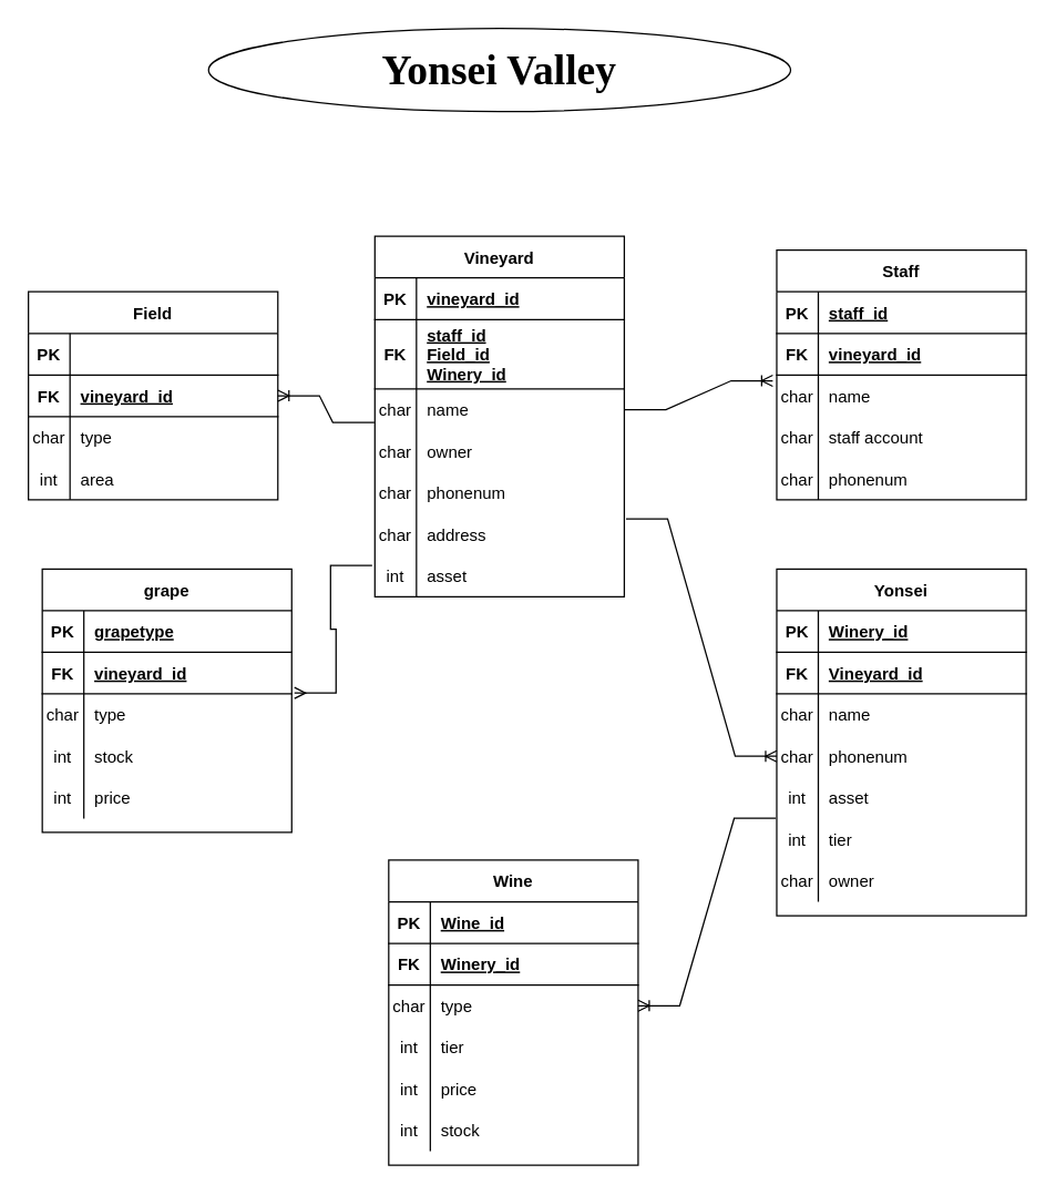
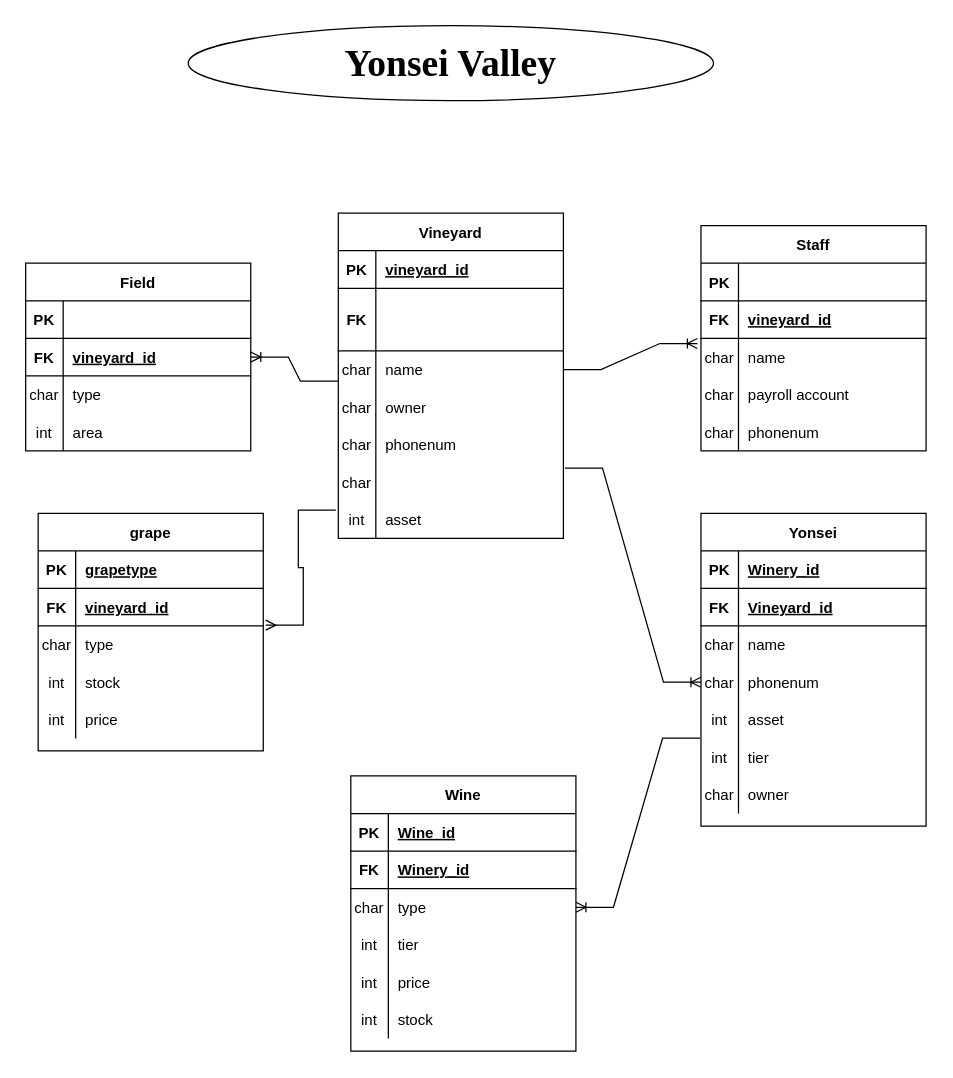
- <mxCell id="27" value="staff_id" style="shape=partialRectangle;connectable=0;fillColor=none;top=0;left=0;bottom=0;right=0;align=left;spacingLeft=6;fontStyle=5;overflow=hidden;" vertex="1" parent="25"><mxGeometry x="30" width="150" height="30" as="geometry"><mxRectangle width="150" height="30" as="alternateBounds" /></mxGeometry></mxCell>
- <mxCell id="8" value="staff_id&#10;Field_id&#10;Winery_id" style="shape=partialRectangle;connectable=0;fillColor=none;top=0;left=0;bottom=0;right=0;align=left;spacingLeft=6;fontStyle=5;overflow=hidden;" vertex="1" parent="6"><mxGeometry x="30" width="150" height="50" as="geometry"><mxRectangle width="150" height="50" as="alternateBounds" /></mxGeometry></mxCell>
- <mxCell id="36" value="staff account" style="shape=partialRectangle;connectable=0;fillColor=none;top=0;left=0;bottom=0;right=0;align=left;spacingLeft=6;overflow=hidden;" vertex="1" parent="34"><mxGeometry x="30" width="150" height="30" as="geometry"><mxRectangle width="150" height="30" as="alternateBounds" /></mxGeometry></mxCell>
+ <mxCell id="36" value="payroll account" style="shape=partialRectangle;connectable=0;fillColor=none;top=0;left=0;bottom=0;right=0;align=left;spacingLeft=6;overflow=hidden;" vertex="1" parent="34"><mxGeometry x="30" width="150" height="30" as="geometry"><mxRectangle width="150" height="30" as="alternateBounds" /></mxGeometry></mxCell>
- <mxCell id="20" value="address" style="shape=partialRectangle;connectable=0;fillColor=none;top=0;left=0;bottom=0;right=0;align=left;spacingLeft=6;overflow=hidden;" vertex="1" parent="18"><mxGeometry x="30" width="150" height="30" as="geometry"><mxRectangle width="150" height="30" as="alternateBounds" /></mxGeometry></mxCell>
